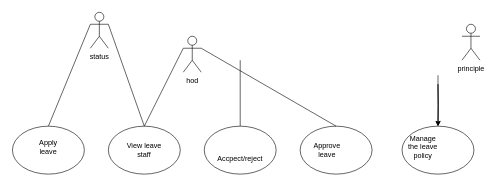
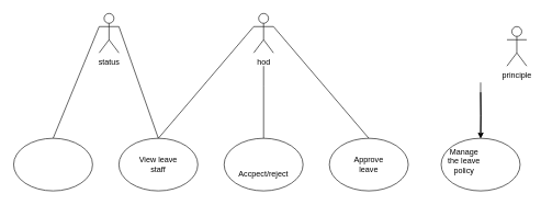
- <mxCell id="22" value="hod" style="shape=umlActor;verticalLabelPosition=bottom;verticalAlign=top;html=1;" vertex="1" parent="1"><mxGeometry x="305" y="60" width="30" height="60" as="geometry" /></mxCell>
+ <mxCell id="22" value="hod" style="shape=umlActor;verticalLabelPosition=bottom;verticalAlign=top;html=1;" vertex="1" parent="1"><mxGeometry x="385" y="20" width="30" height="60" as="geometry" /></mxCell>
- <mxCell id="15" value="Apply leave" style="text;html=1;align=center;verticalAlign=middle;whiteSpace=wrap;rounded=0;" vertex="1" parent="1"><mxGeometry x="50" y="230" width="60" height="30" as="geometry" /></mxCell>
- <mxCell id="18" value="Approve leave" style="text;html=1;align=center;verticalAlign=middle;whiteSpace=wrap;rounded=0;" vertex="1" parent="1"><mxGeometry x="515" y="235" width="60" height="30" as="geometry" /></mxCell>
+ <mxCell id="18" value="Approve leave" style="text;html=1;align=center;verticalAlign=middle;whiteSpace=wrap;rounded=0;" vertex="1" parent="1"><mxGeometry x="530" y="235" width="60" height="30" as="geometry" /></mxCell>
